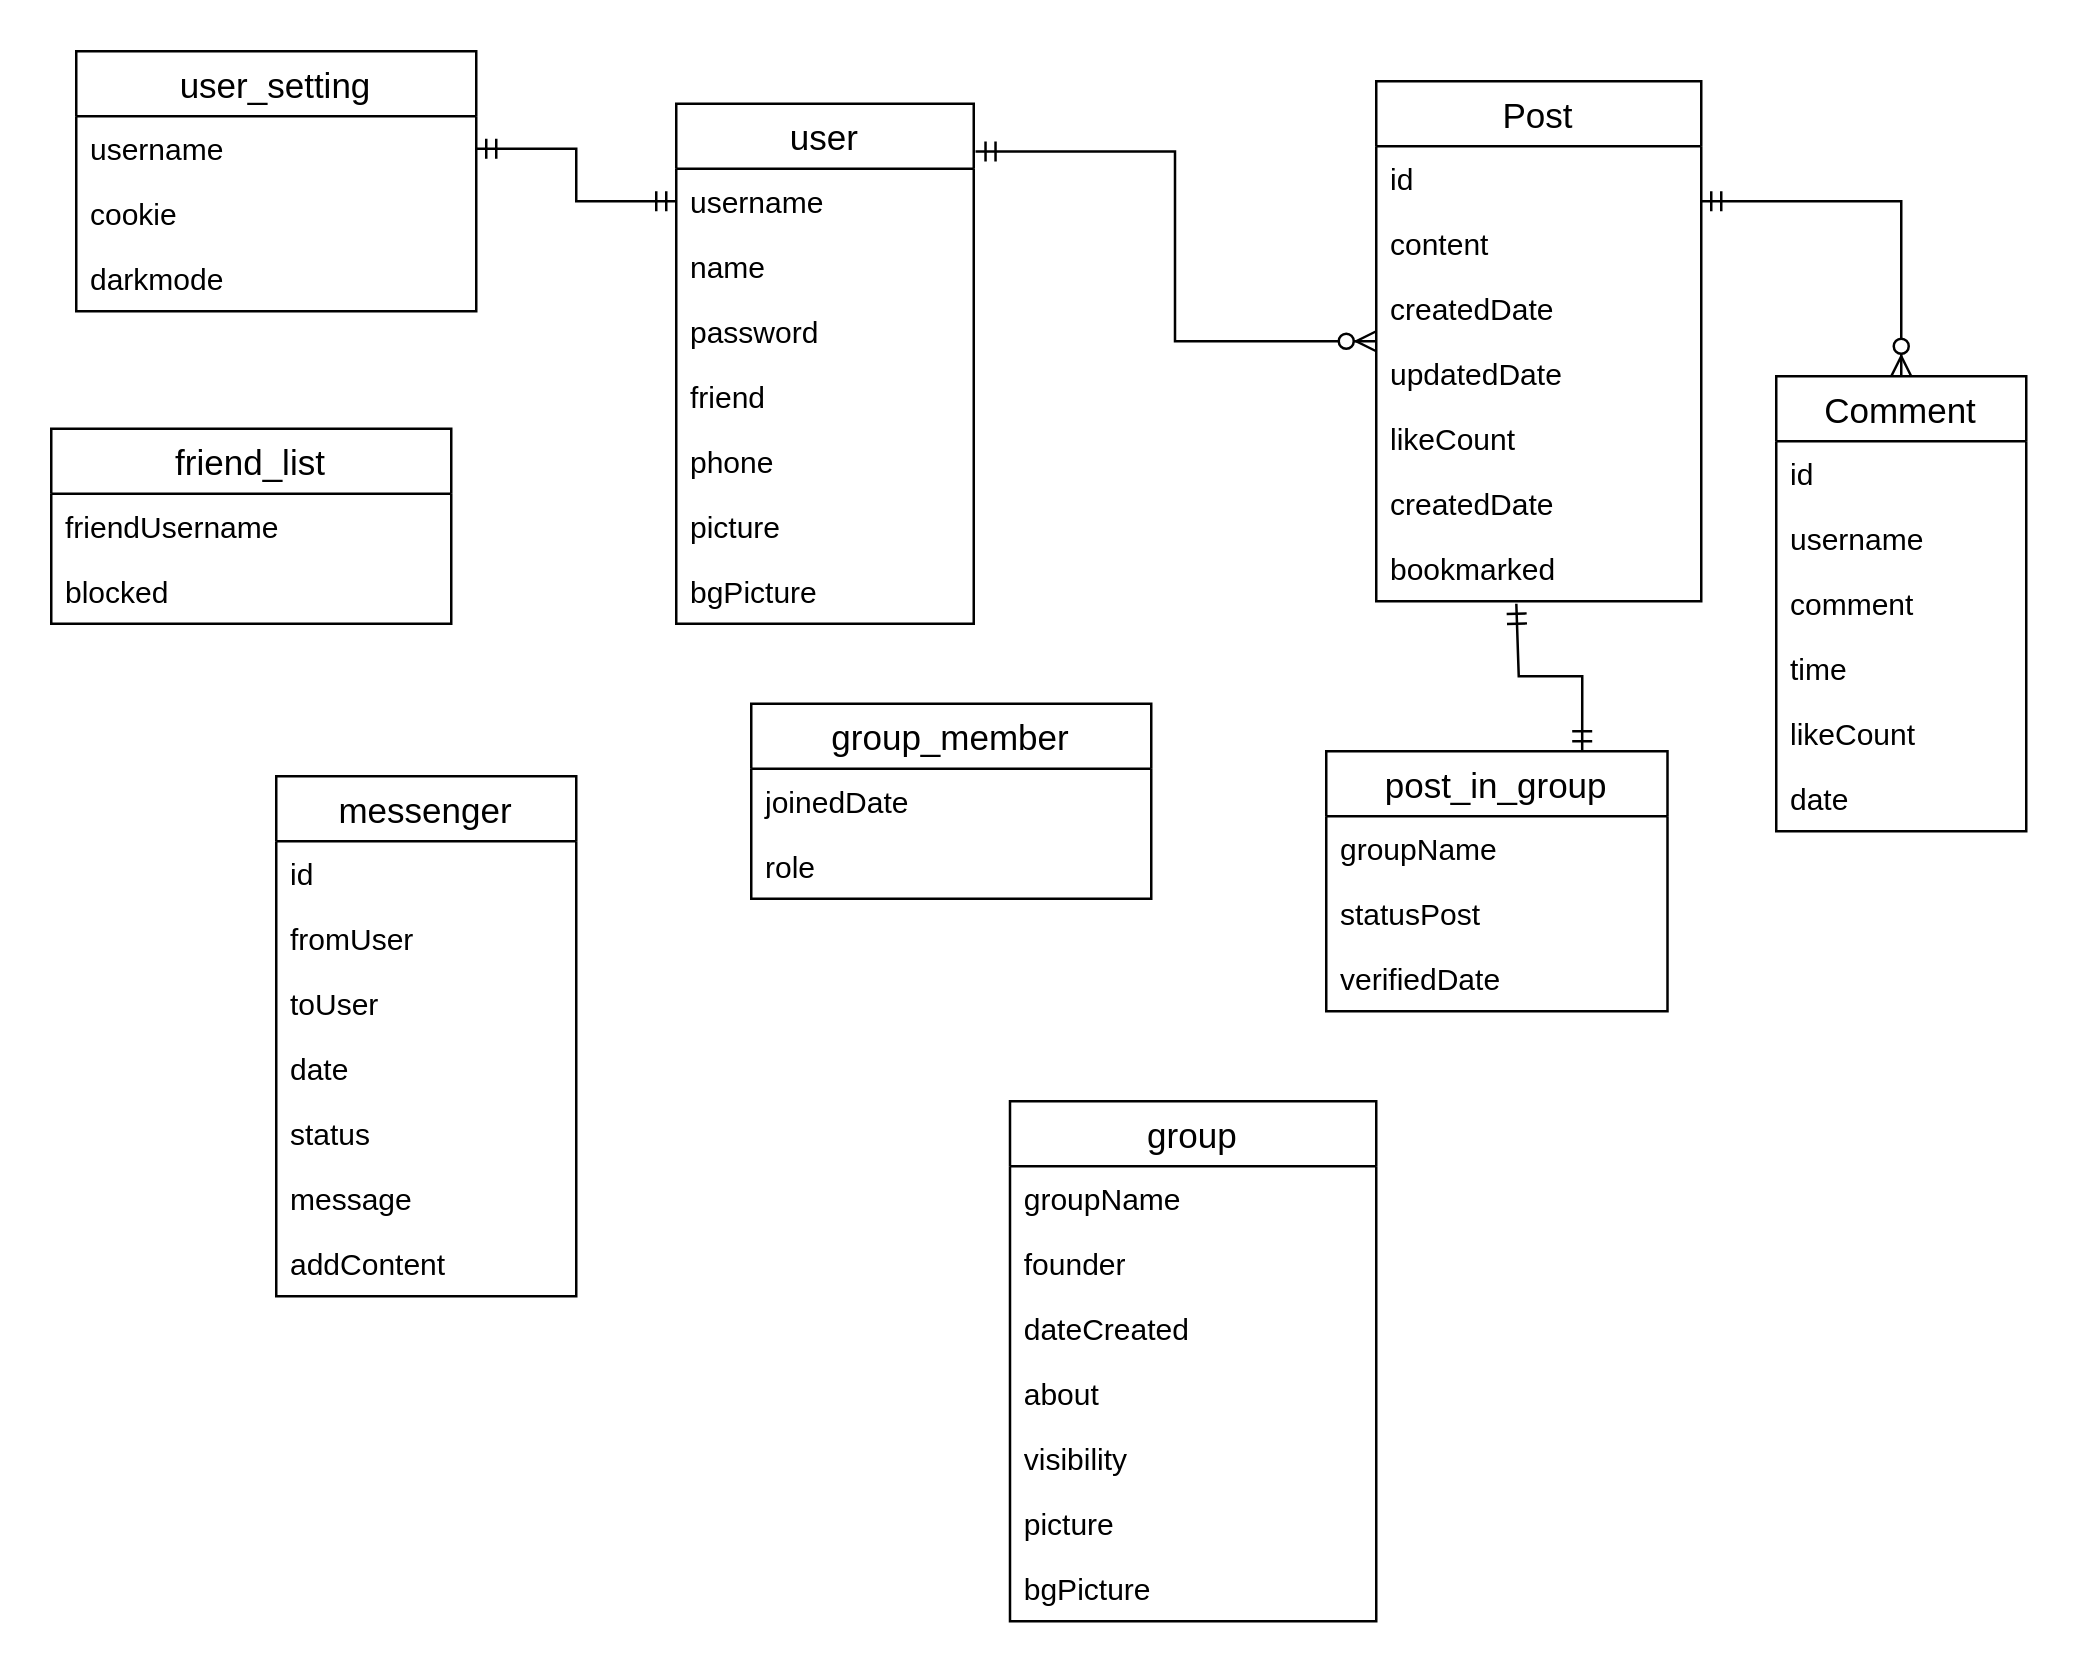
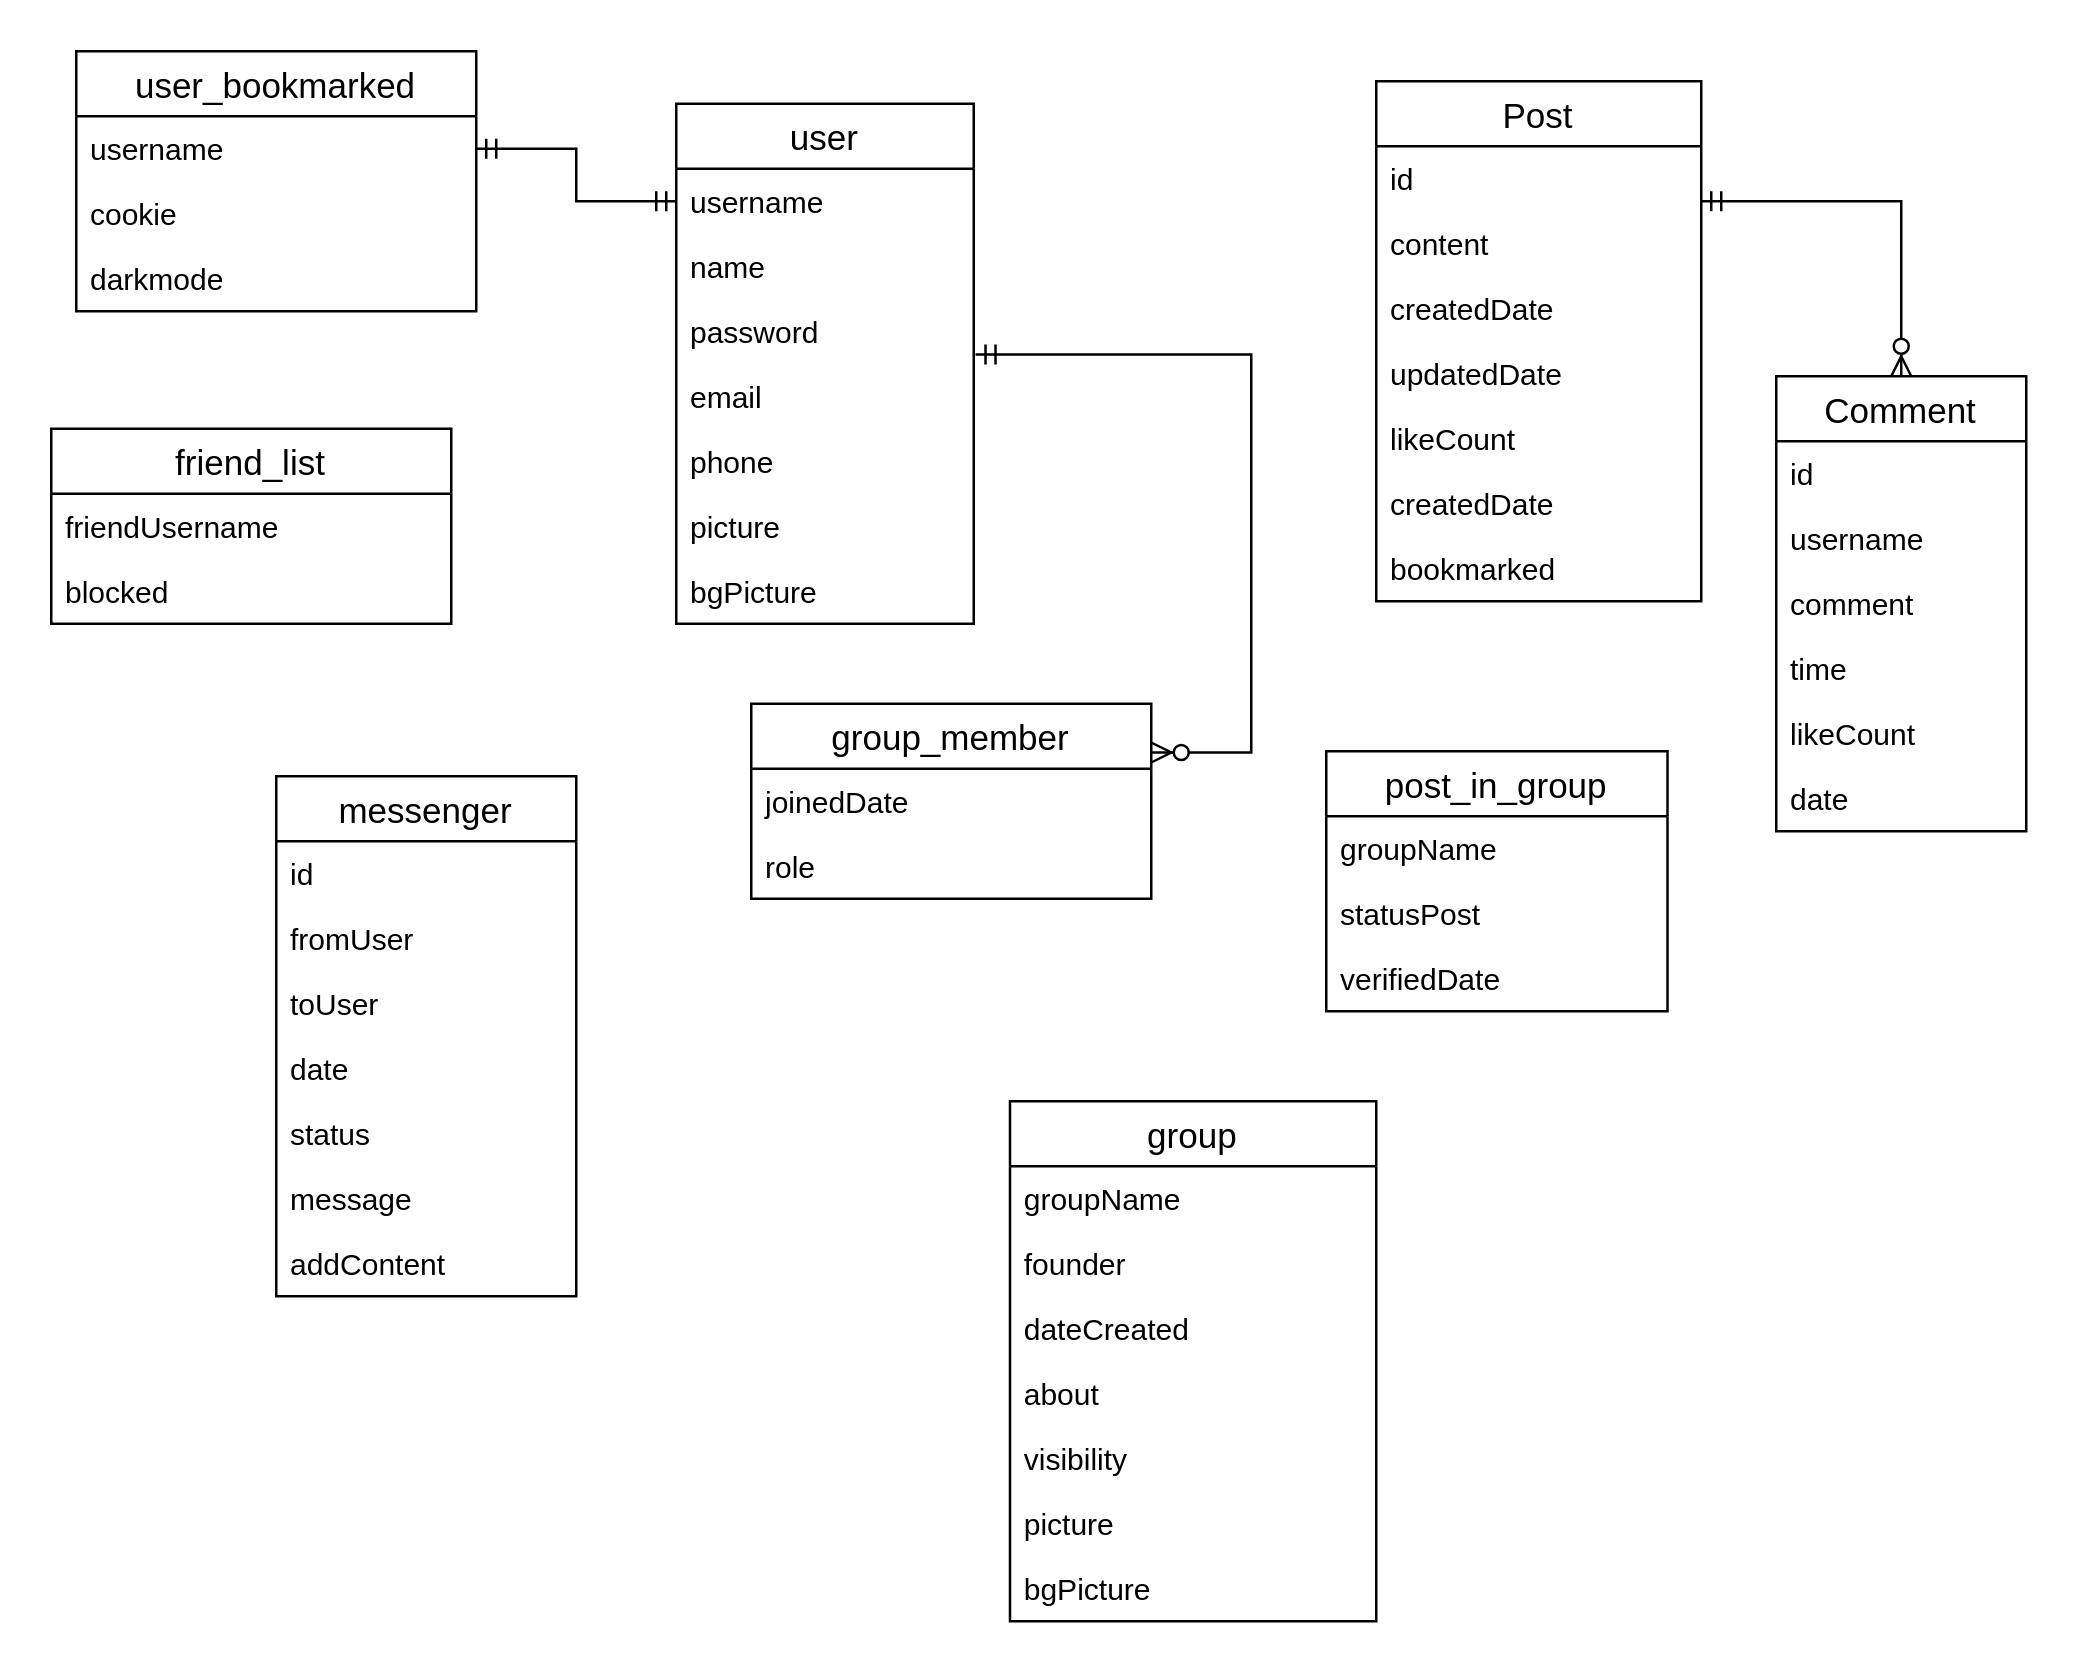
- <mxCell id="7" value="user_setting" style="swimlane;fontStyle=0;childLayout=stackLayout;horizontal=1;startSize=26;horizontalStack=0;resizeParent=1;resizeParentMax=0;resizeLast=0;collapsible=1;marginBottom=0;align=center;fontSize=14;" parent="1" vertex="1"><mxGeometry x="30" y="20" width="160" height="104" as="geometry" /></mxCell>
+ <mxCell id="7" value="user_bookmarked" style="swimlane;fontStyle=0;childLayout=stackLayout;horizontal=1;startSize=26;horizontalStack=0;resizeParent=1;resizeParentMax=0;resizeLast=0;collapsible=1;marginBottom=0;align=center;fontSize=14;" parent="1" vertex="1"><mxGeometry x="30" y="20" width="160" height="104" as="geometry" /></mxCell>
- <mxCell id="5" value="" style="edgeStyle=orthogonalEdgeStyle;fontSize=12;html=1;endArrow=ERzeroToMany;startArrow=ERmandOne;exitX=1.006;exitY=0.092;exitDx=0;exitDy=0;rounded=0;exitPerimeter=0;" parent="1" source="26" target="11" edge="1"><mxGeometry width="100" height="100" relative="1" as="geometry"><mxPoint x="600" y="330" as="sourcePoint" /><mxPoint x="700" y="230" as="targetPoint" /></mxGeometry></mxCell>
- <mxCell id="30" value="friend" style="text;strokeColor=none;fillColor=none;spacingLeft=4;spacingRight=4;overflow=hidden;rotatable=0;points=[[0,0.5],[1,0.5]];portConstraint=eastwest;fontSize=12;" parent="26" vertex="1"><mxGeometry y="104" width="119" height="26" as="geometry" /></mxCell>
+ <mxCell id="30" value="email" style="text;strokeColor=none;fillColor=none;spacingLeft=4;spacingRight=4;overflow=hidden;rotatable=0;points=[[0,0.5],[1,0.5]];portConstraint=eastwest;fontSize=12;" parent="26" vertex="1"><mxGeometry y="104" width="119" height="26" as="geometry" /></mxCell>
+ <mxCell id="2" value="" style="edgeStyle=orthogonalEdgeStyle;fontSize=12;html=1;endArrow=ERzeroToMany;startArrow=ERmandOne;rounded=0;entryX=1;entryY=0.25;entryDx=0;entryDy=0;exitX=1.006;exitY=0.857;exitDx=0;exitDy=0;exitPerimeter=0;" parent="1" source="29" target="37" edge="1"><mxGeometry width="100" height="100" relative="1" as="geometry"><mxPoint x="557" y="89" as="sourcePoint" /><mxPoint x="571" y="441" as="targetPoint" /><Array as="points"><mxPoint x="500" y="141" /><mxPoint x="500" y="301" /></Array></mxGeometry></mxCell>
- <mxCell id="4" value="" style="edgeStyle=orthogonalEdgeStyle;fontSize=12;html=1;endArrow=ERmandOne;startArrow=ERmandOne;rounded=0;exitX=0.75;exitY=0;exitDx=0;exitDy=0;entryX=0.431;entryY=1.038;entryDx=0;entryDy=0;entryPerimeter=0;" parent="1" source="48" target="18" edge="1"><mxGeometry width="100" height="100" relative="1" as="geometry"><mxPoint x="980" y="270" as="sourcePoint" /><mxPoint x="820" y="223" as="targetPoint" /><Array as="points"><mxPoint x="632" y="270" /><mxPoint x="607" y="270" /></Array></mxGeometry></mxCell>
